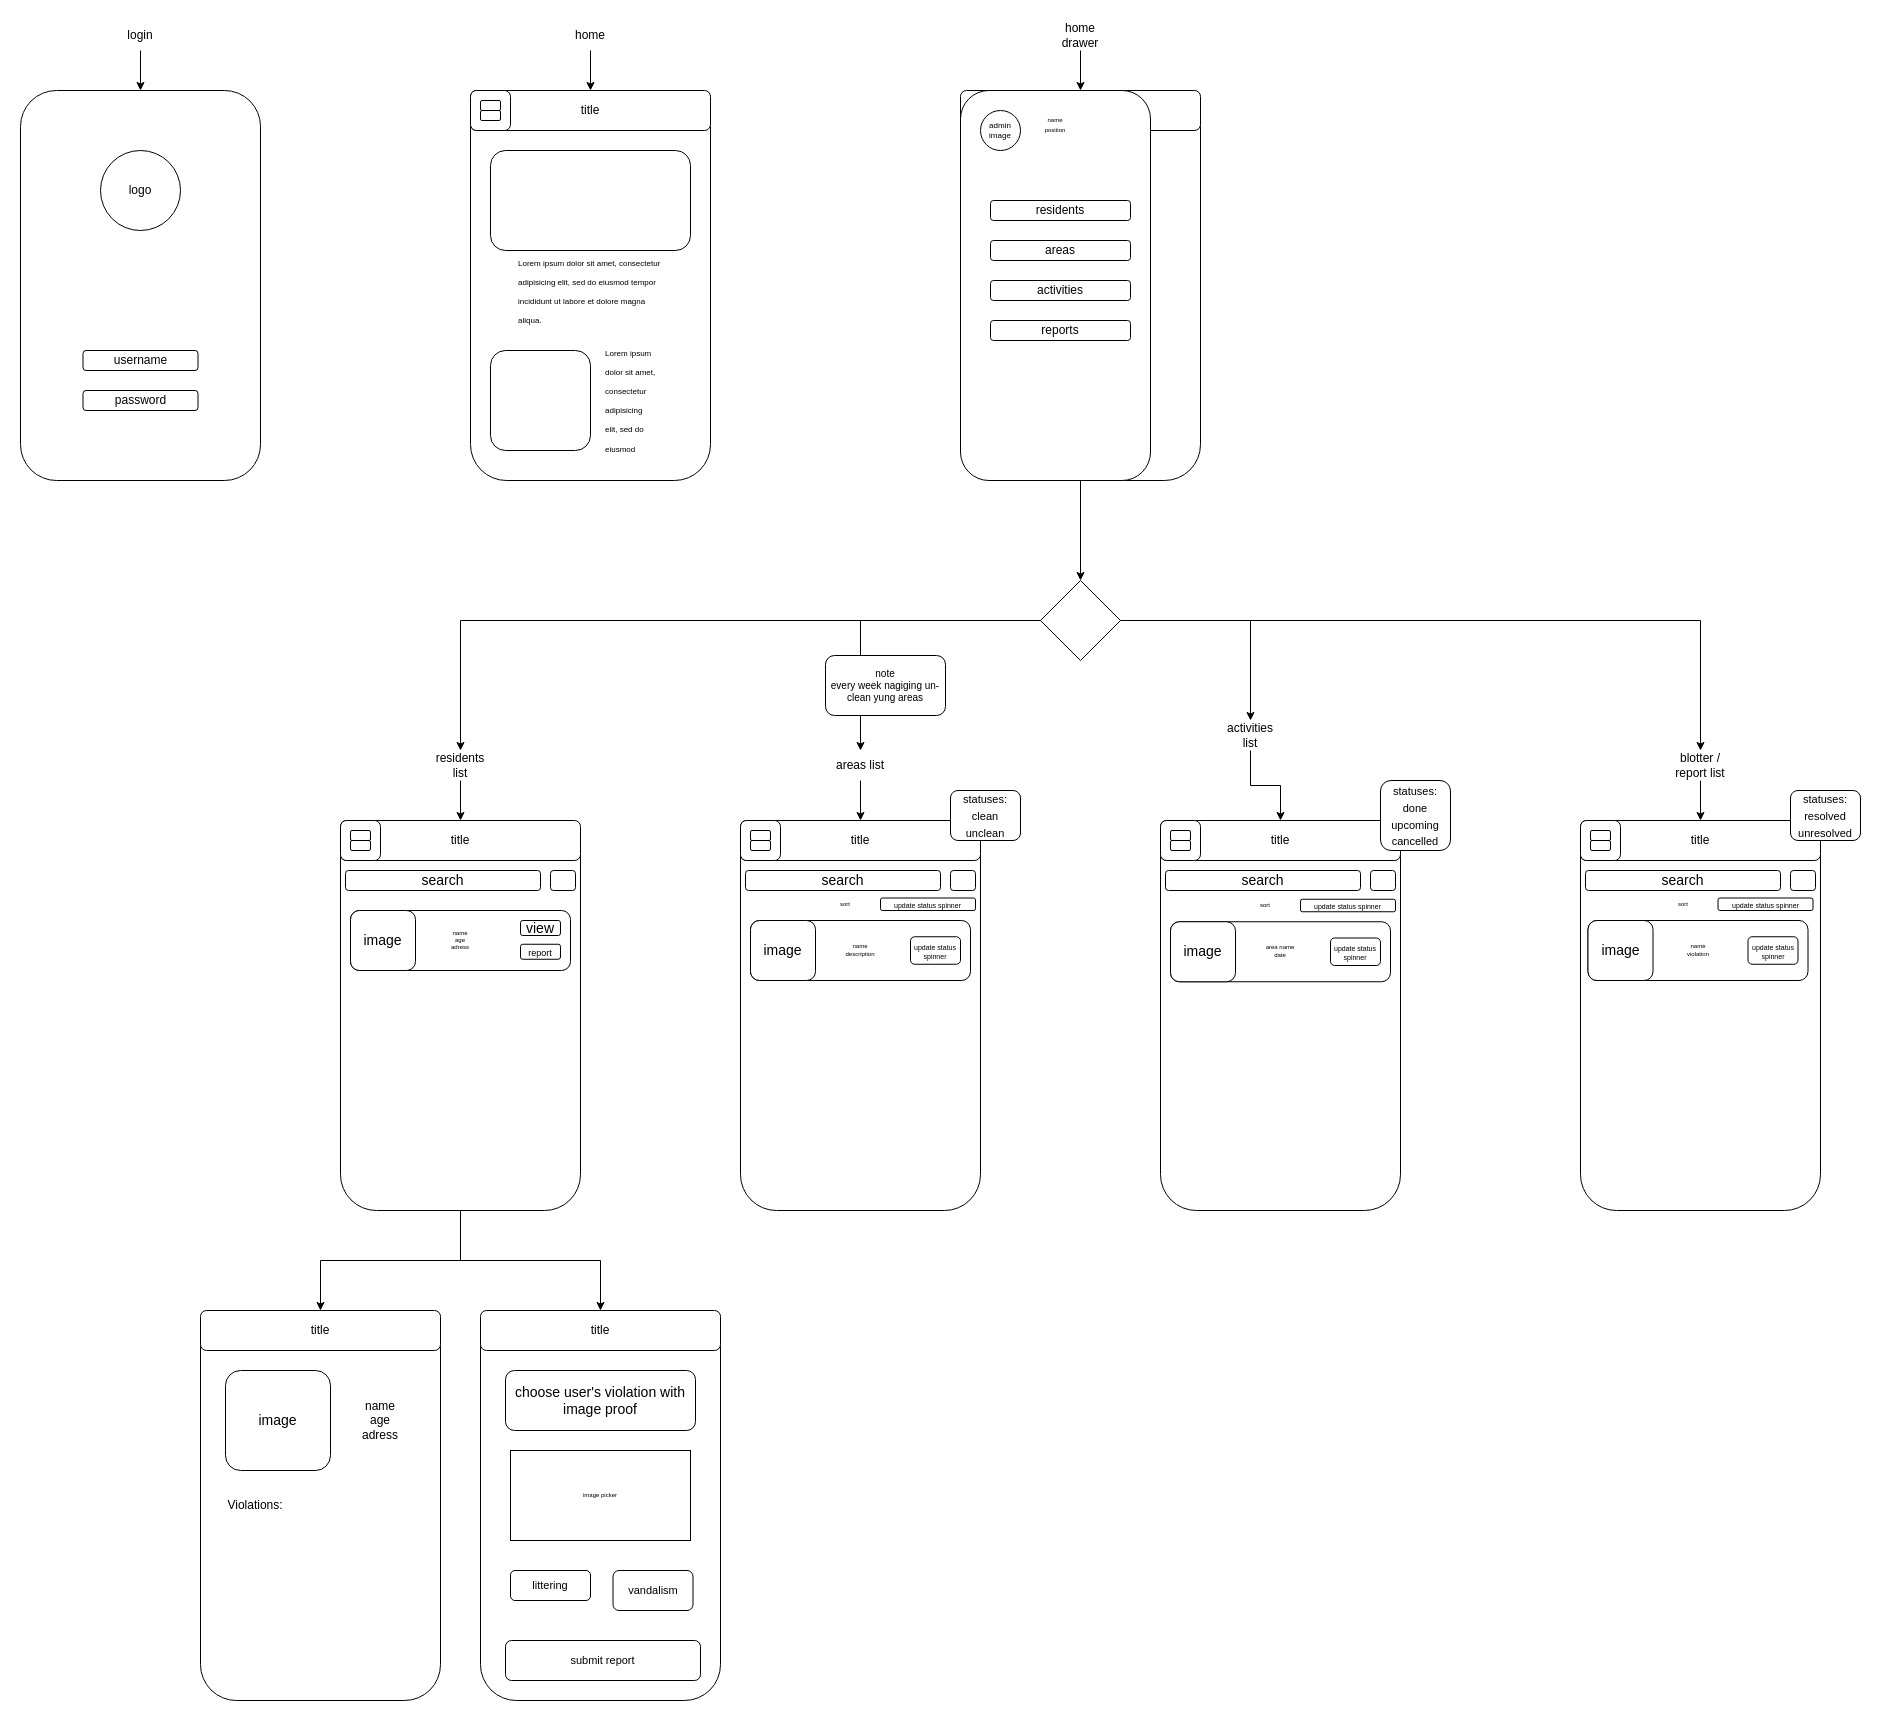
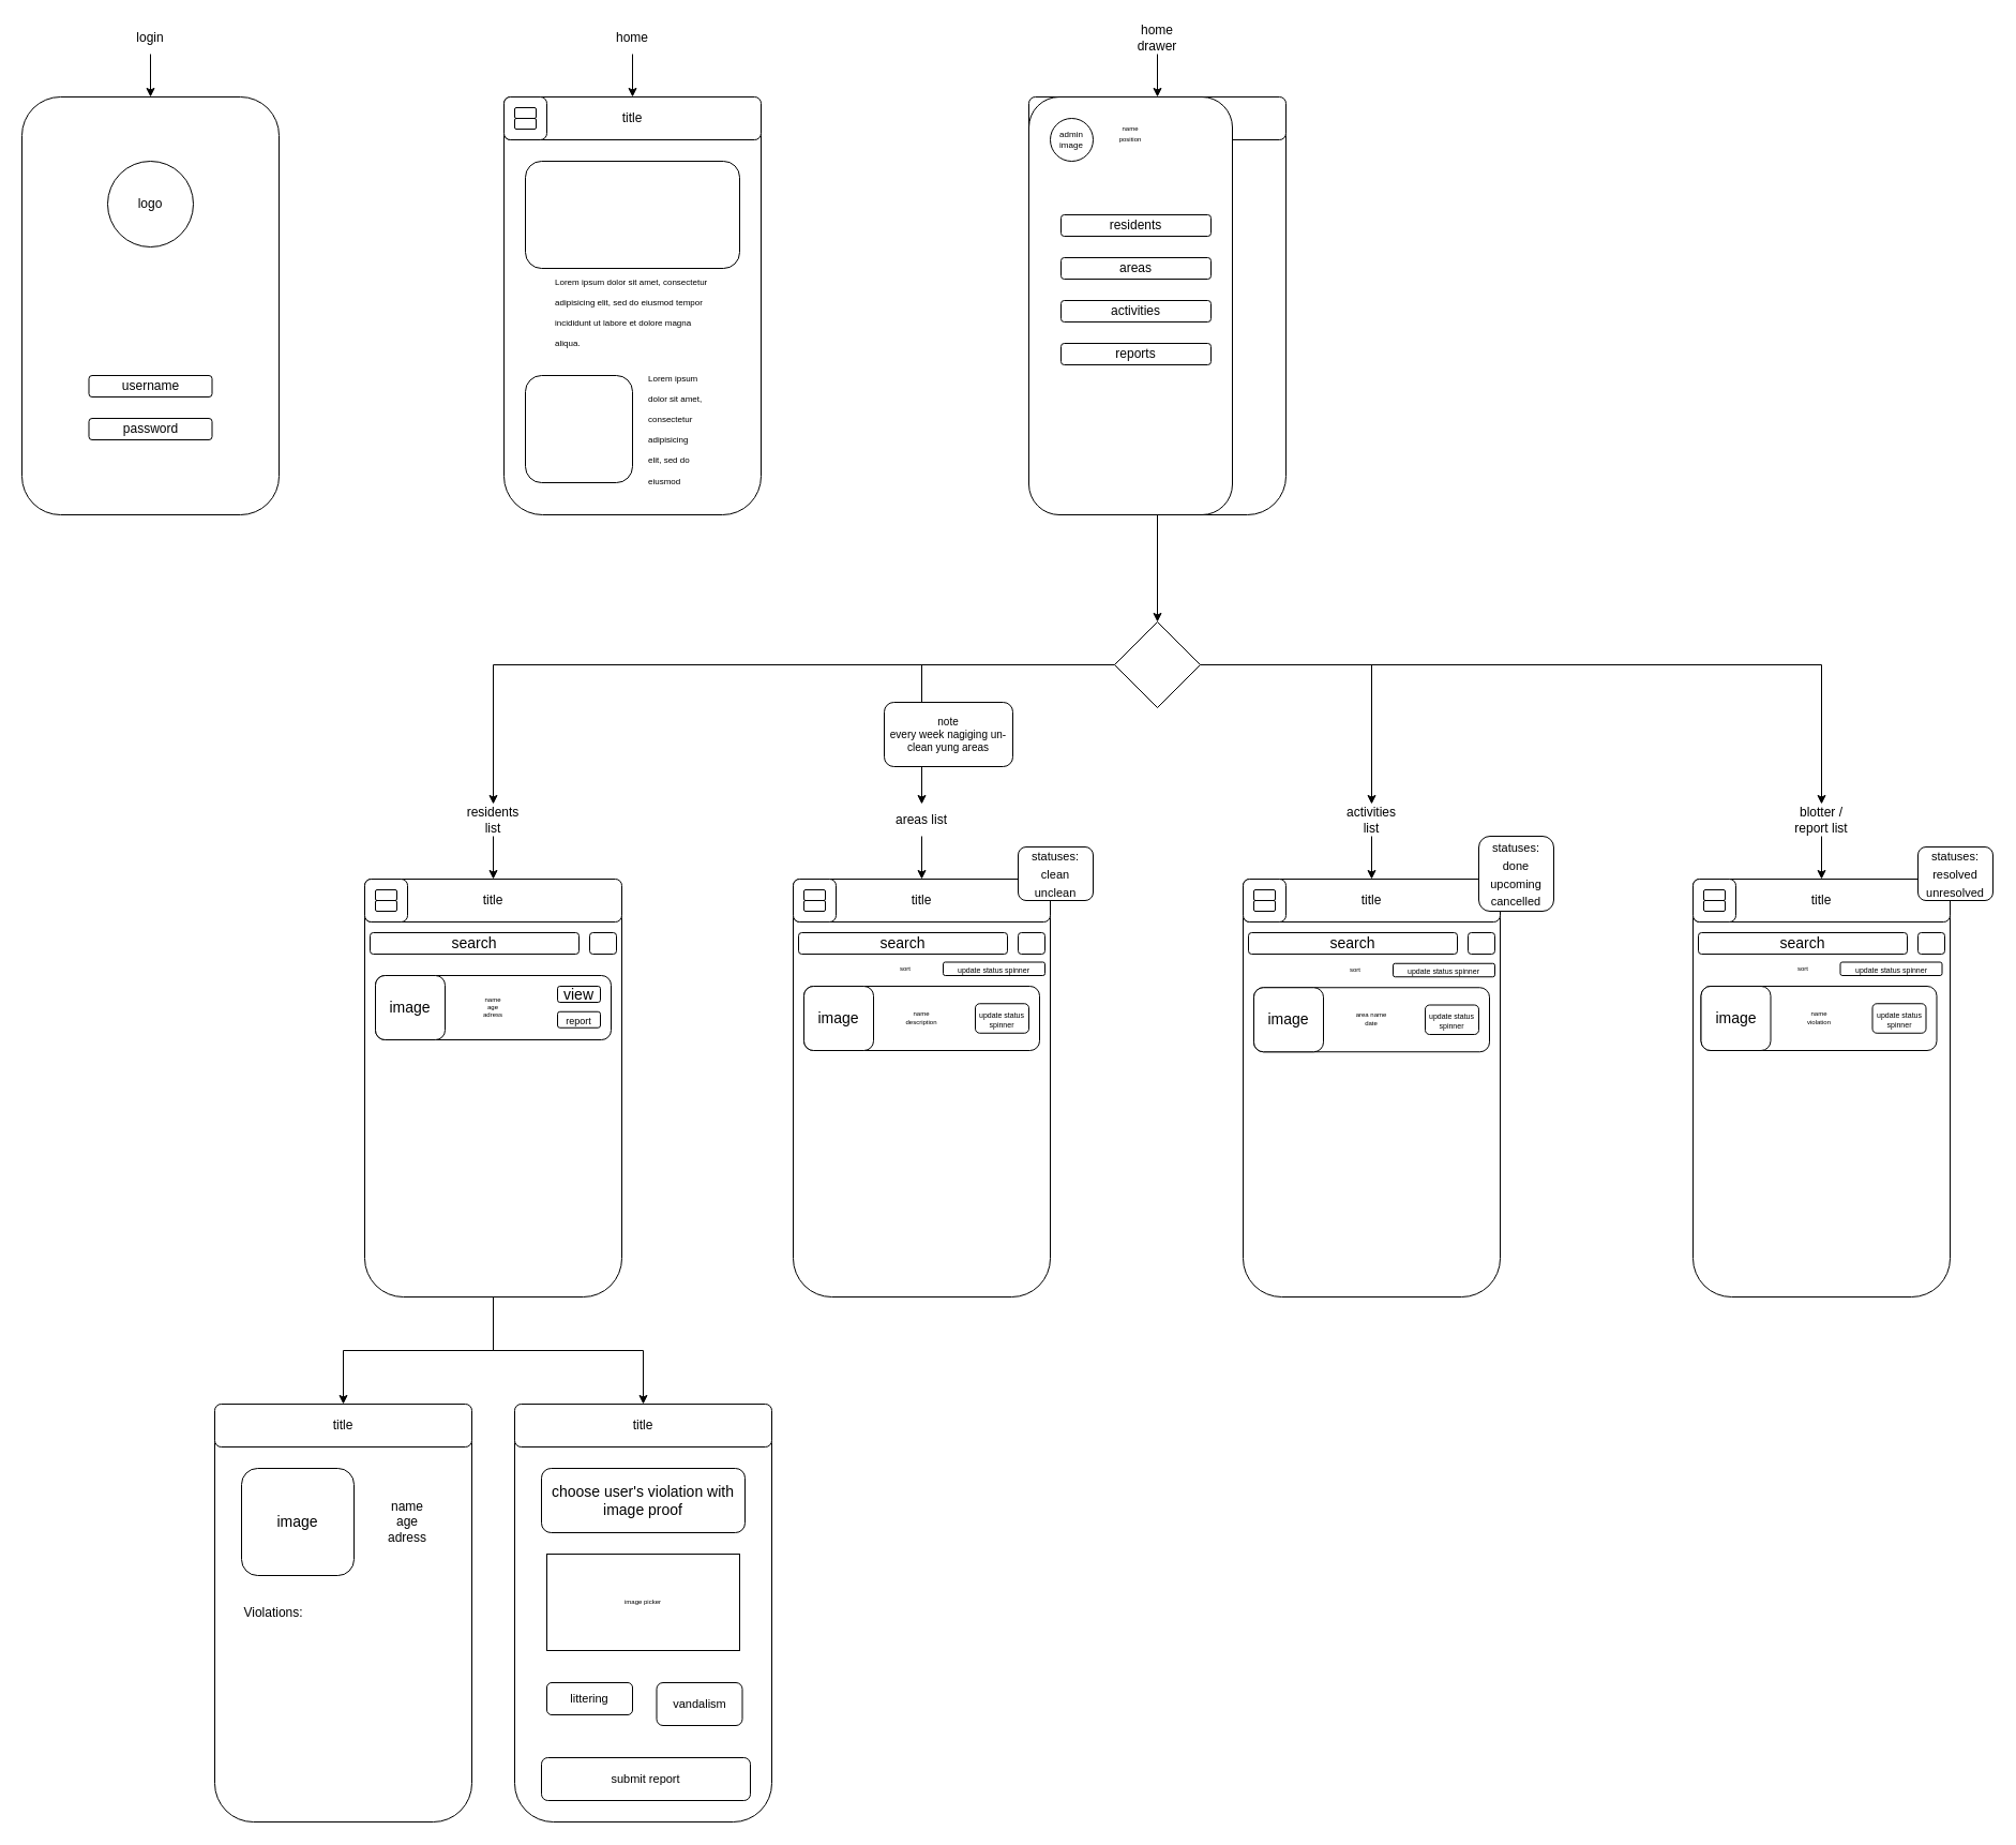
- <mxCell id="21" value="activities list" style="text;html=1;strokeColor=none;fillColor=none;align=center;verticalAlign=middle;whiteSpace=wrap;rounded=0;" parent="1" vertex="1"><mxGeometry x="1220" y="720" width="60" height="30" as="geometry" /></mxCell>
+ <mxCell id="21" value="activities list" style="text;html=1;strokeColor=none;fillColor=none;align=center;verticalAlign=middle;whiteSpace=wrap;rounded=0;" parent="1" vertex="1"><mxGeometry x="1250" y="750" width="60" height="30" as="geometry" /></mxCell>
